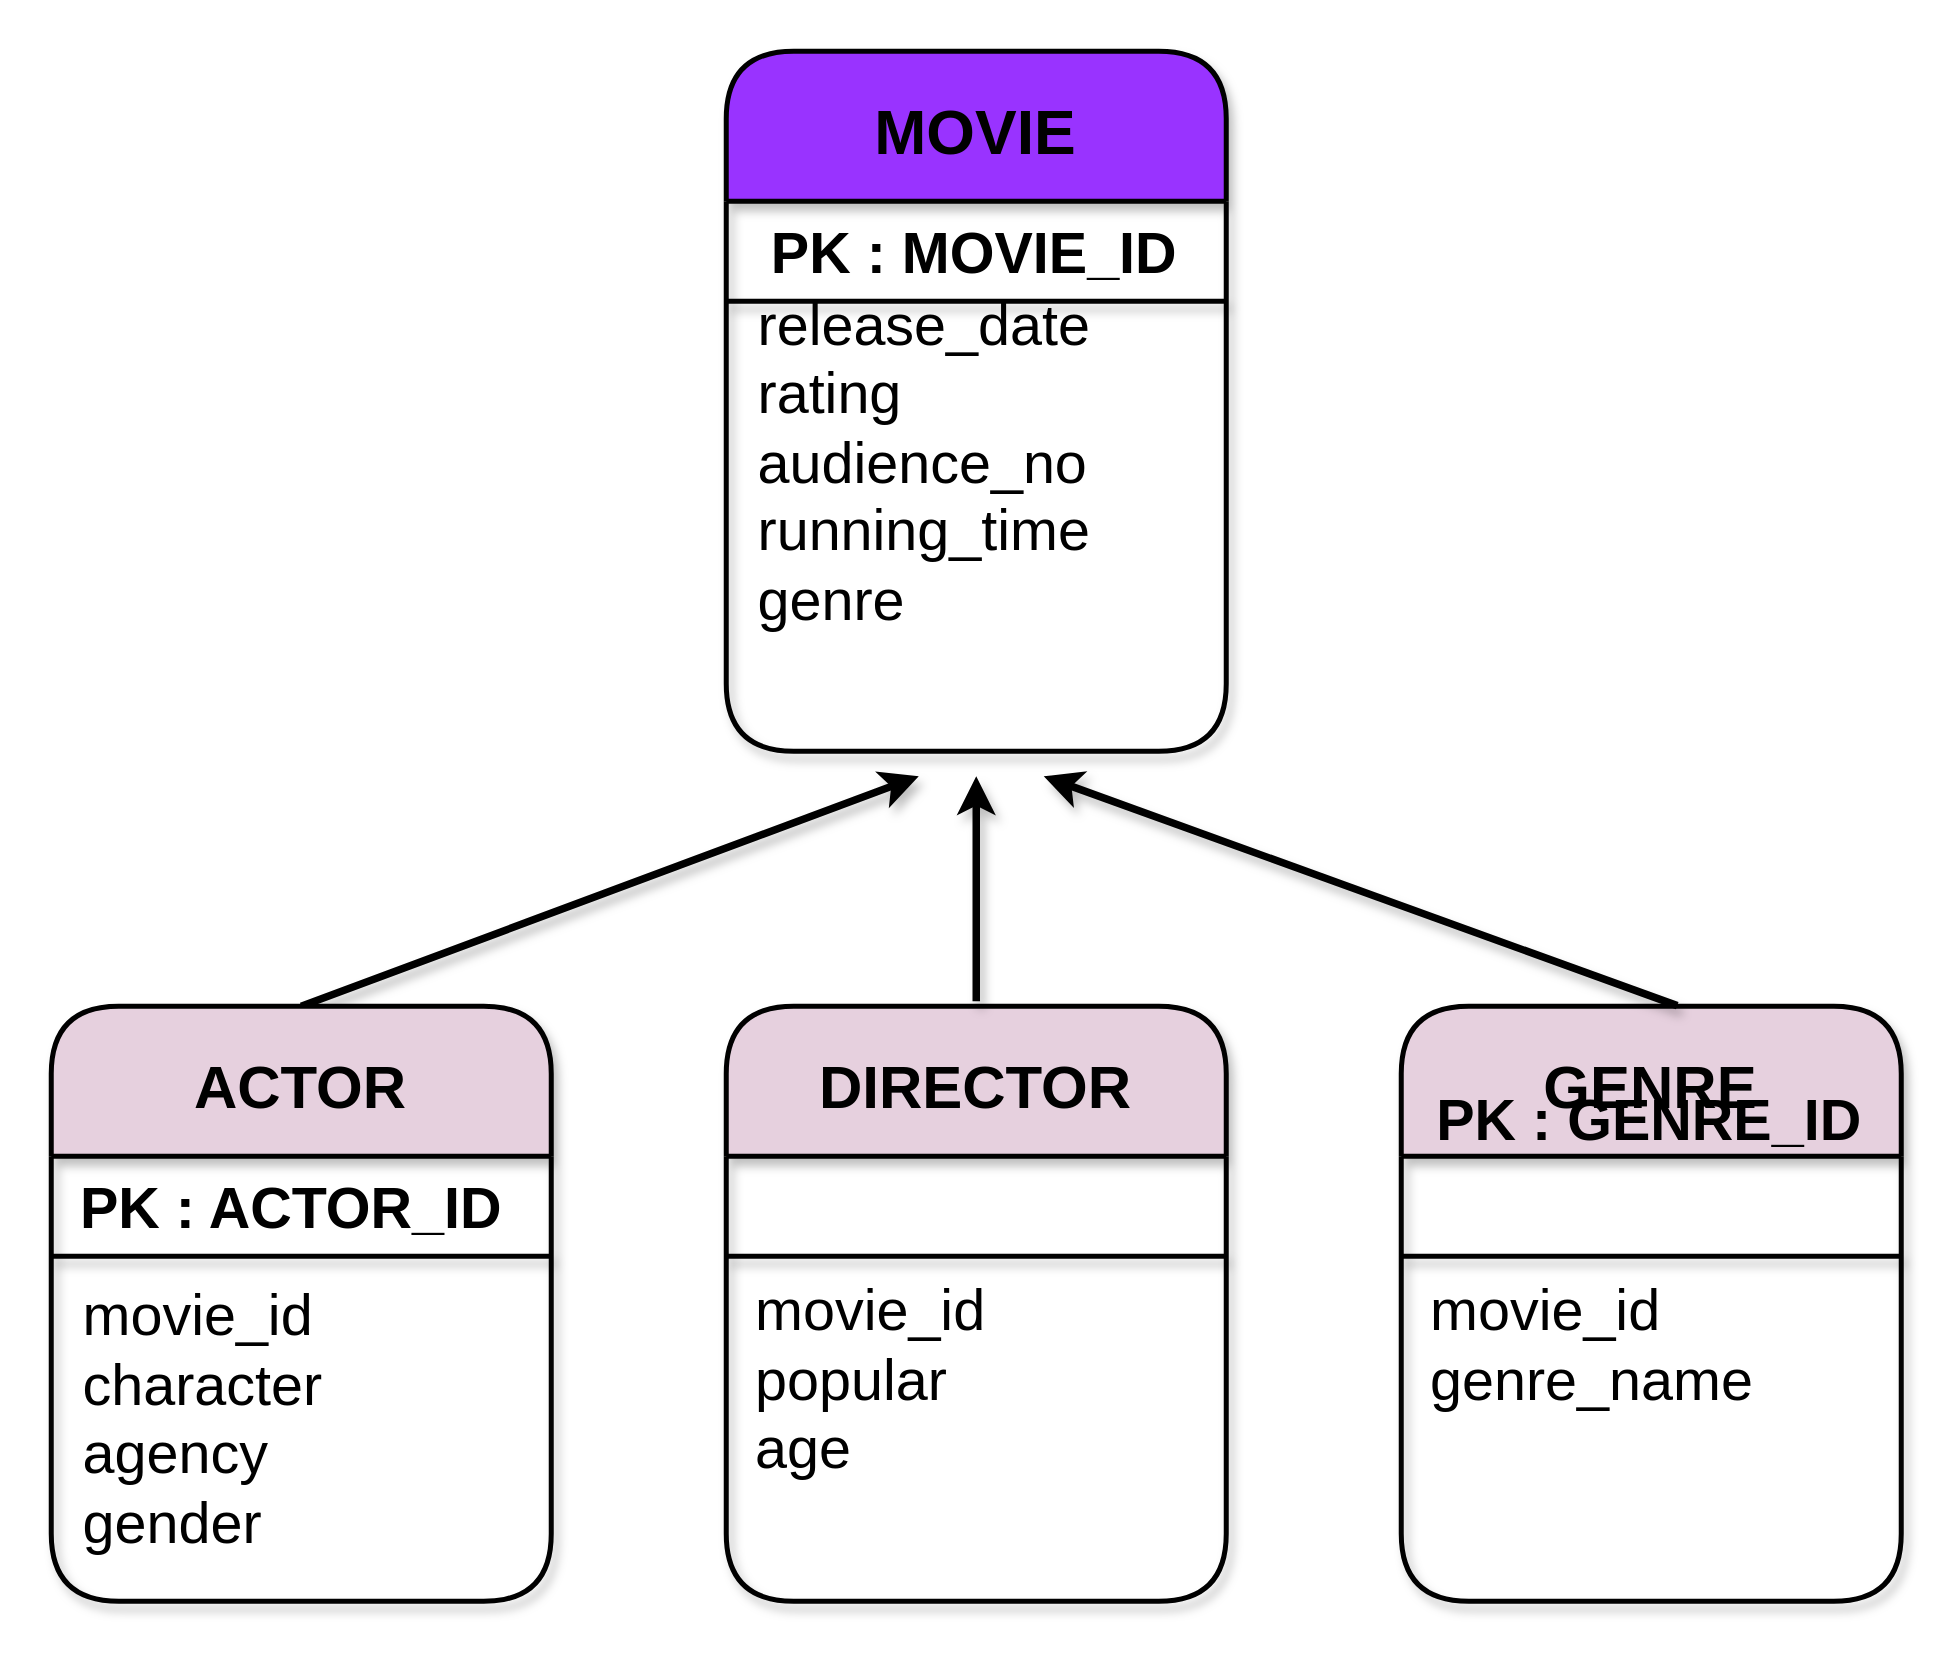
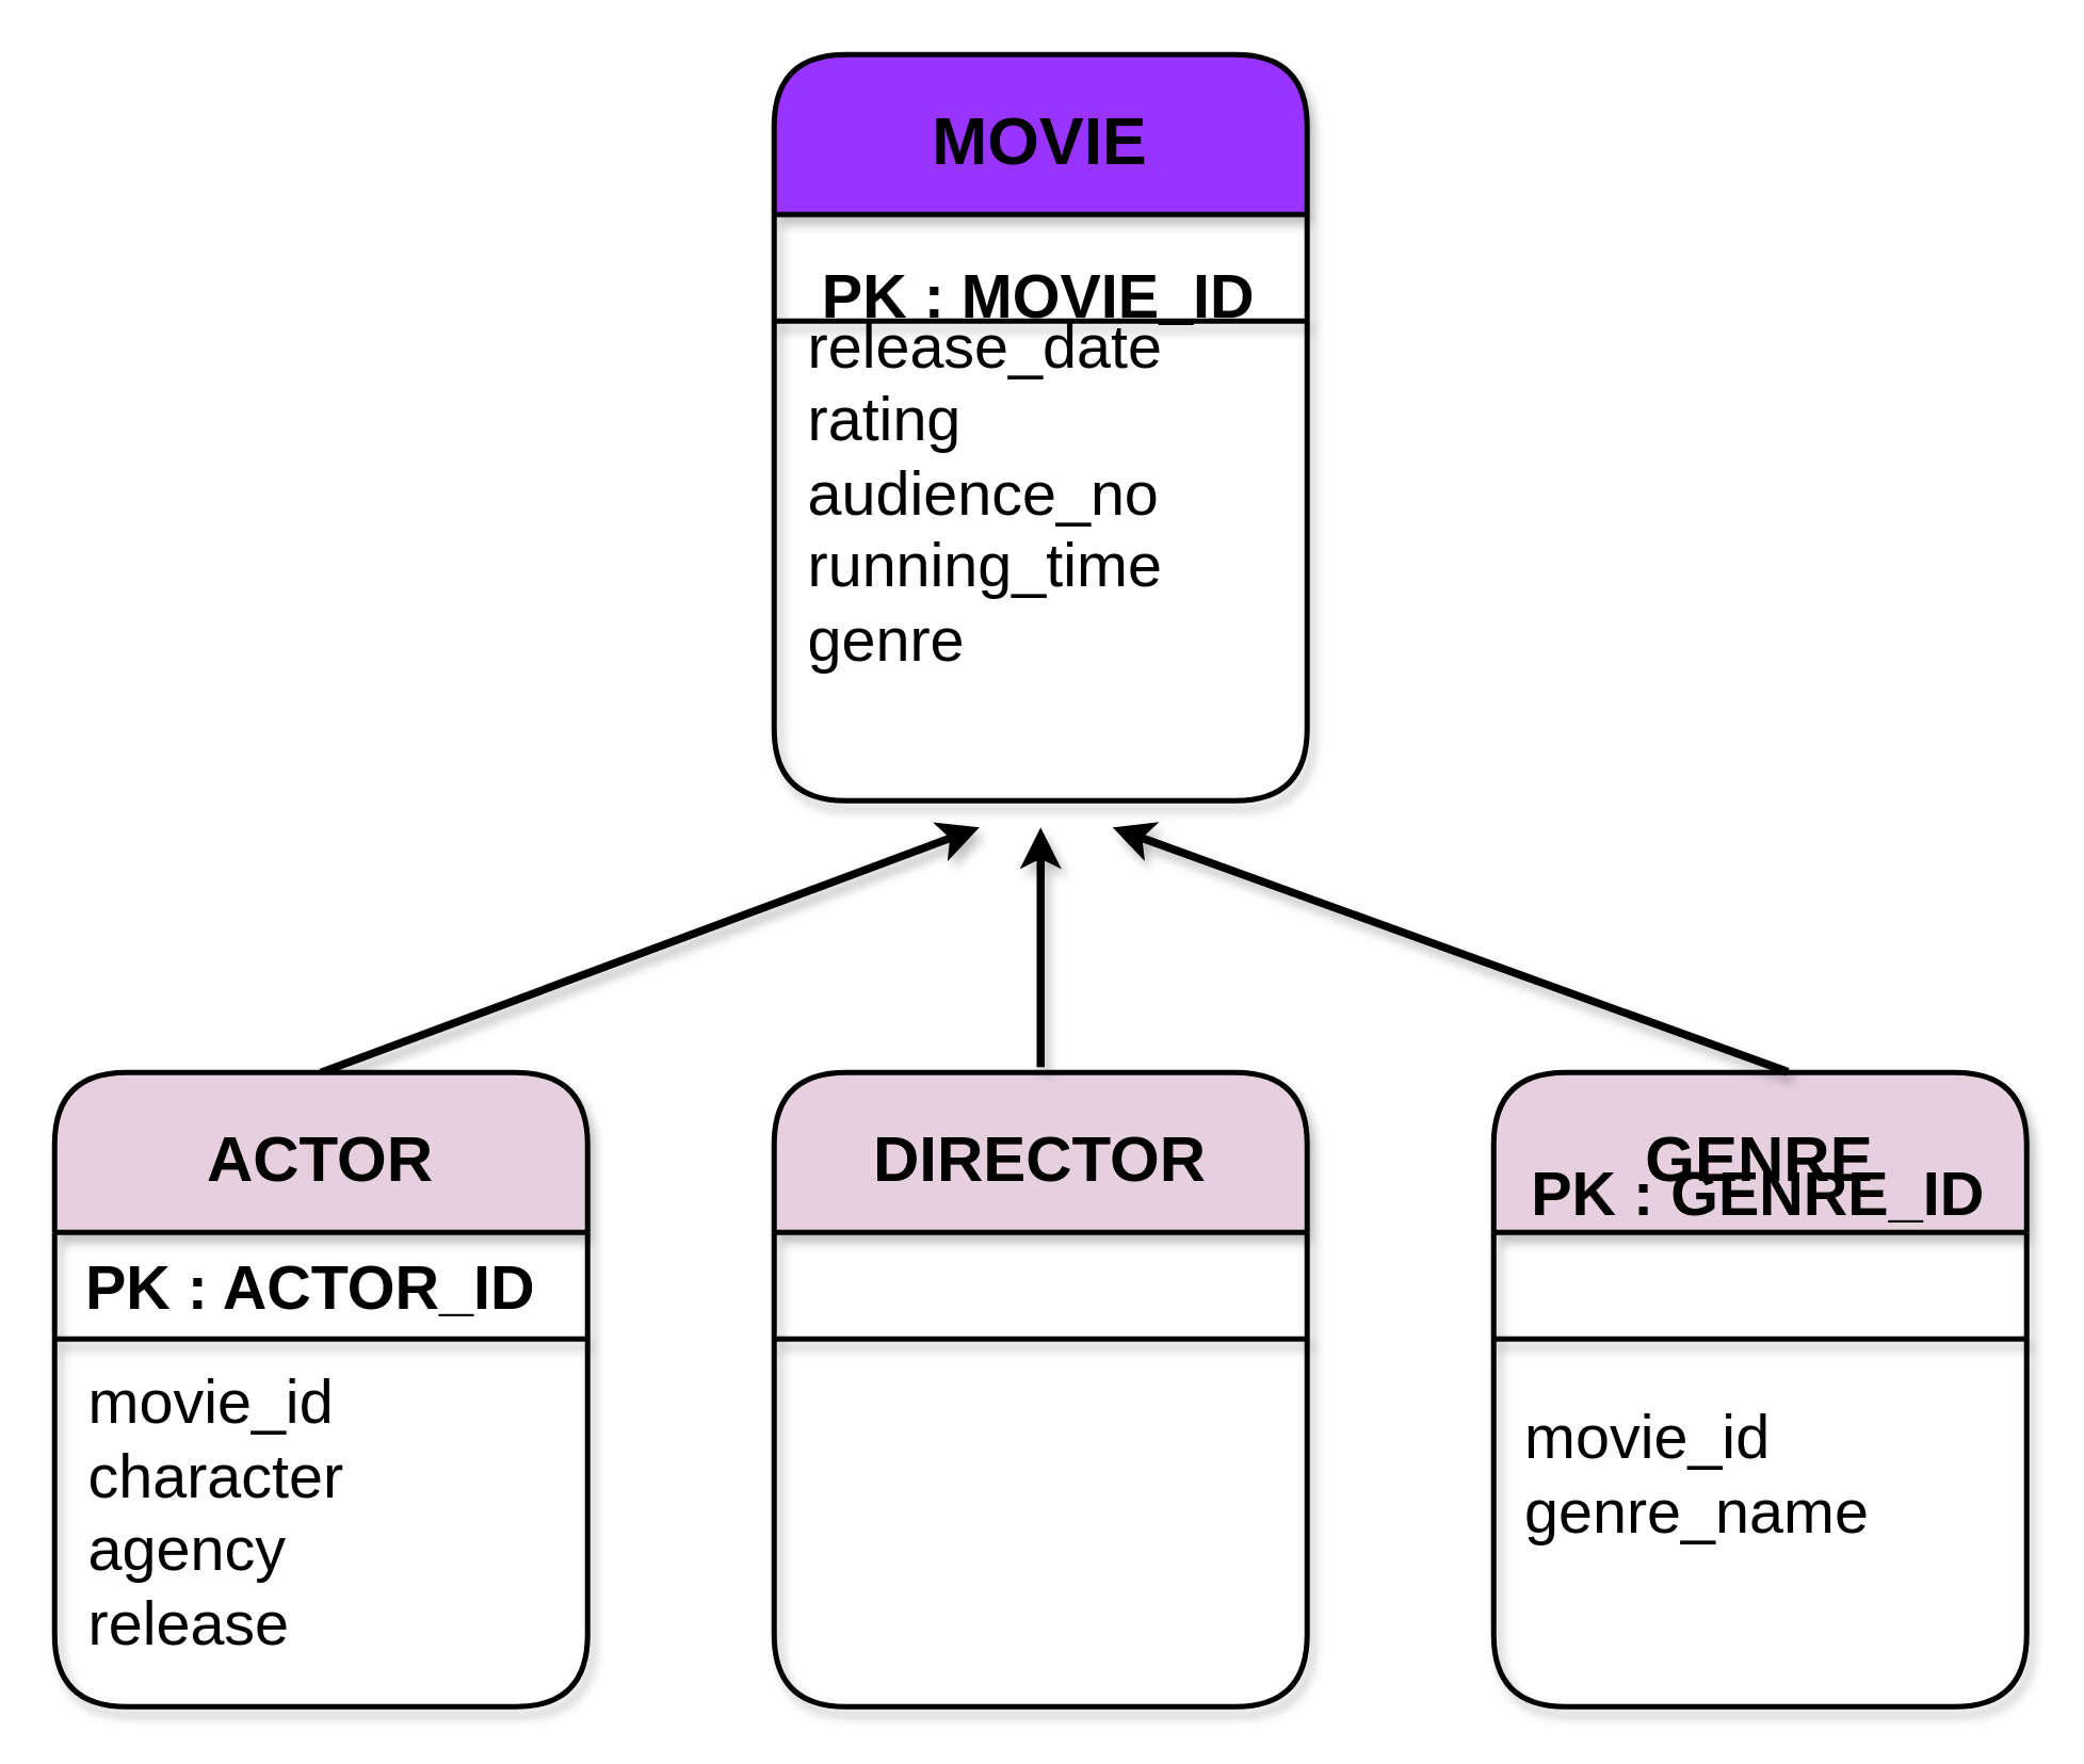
- <mxCell id="3" value="PK : MOVIE_ID" style="text;html=1;strokeColor=none;fillColor=none;align=center;verticalAlign=middle;whiteSpace=wrap;rounded=0;shadow=1;sketch=0;fontSize=23;fontStyle=1" parent="2" vertex="1"><mxGeometry x="9" y="71" width="181" height="20" as="geometry" /></mxCell>
+ <mxCell id="3" value="PK : MOVIE_ID" style="text;html=1;strokeColor=none;fillColor=none;align=center;verticalAlign=middle;whiteSpace=wrap;rounded=0;shadow=1;sketch=0;fontSize=23;fontStyle=1" parent="2" vertex="1"><mxGeometry x="9" y="81" width="181" height="20" as="geometry" /></mxCell>
- <mxCell id="9" value="movie_id&lt;br&gt;genre_name" style="text;html=1;strokeColor=none;fillColor=none;align=left;verticalAlign=middle;whiteSpace=wrap;rounded=0;shadow=1;sketch=0;fontSize=23;horizontal=1;labelPosition=center;verticalLabelPosition=middle;" parent="6" vertex="1"><mxGeometry x="10" y="96" width="180" height="80" as="geometry" /></mxCell>
+ <mxCell id="9" value="movie_id&lt;br&gt;genre_name" style="text;html=1;strokeColor=none;fillColor=none;align=left;verticalAlign=middle;whiteSpace=wrap;rounded=0;shadow=1;sketch=0;fontSize=23;horizontal=1;labelPosition=center;verticalLabelPosition=middle;" parent="6" vertex="1"><mxGeometry x="10" y="111" width="180" height="80" as="geometry" /></mxCell>
- <mxCell id="15" value="movie_id&lt;br&gt;popular&lt;br&gt;&lt;div style=&quot;&quot;&gt;&lt;span&gt;age&lt;/span&gt;&lt;/div&gt;" style="text;html=1;strokeColor=none;fillColor=none;align=left;verticalAlign=middle;whiteSpace=wrap;rounded=0;shadow=1;sketch=0;fontSize=23;horizontal=1;labelPosition=center;verticalLabelPosition=middle;" parent="13" vertex="1"><mxGeometry x="10" y="110" width="180" height="80" as="geometry" /></mxCell>
- <mxCell id="18" value="&lt;br&gt;movie_id&lt;br&gt;character&lt;br&gt;agency&lt;br&gt;gender" style="text;html=1;align=left;verticalAlign=middle;resizable=0;points=[];autosize=1;strokeColor=none;fontSize=23;" parent="16" vertex="1"><mxGeometry x="11" y="77" width="110" height="150" as="geometry" /></mxCell>
+ <mxCell id="18" value="&lt;br&gt;movie_id&lt;br&gt;character&lt;br&gt;agency&lt;br&gt;release" style="text;html=1;align=left;verticalAlign=middle;resizable=0;points=[];autosize=1;strokeColor=none;fontSize=23;" parent="16" vertex="1"><mxGeometry x="11" y="77" width="110" height="150" as="geometry" /></mxCell>
